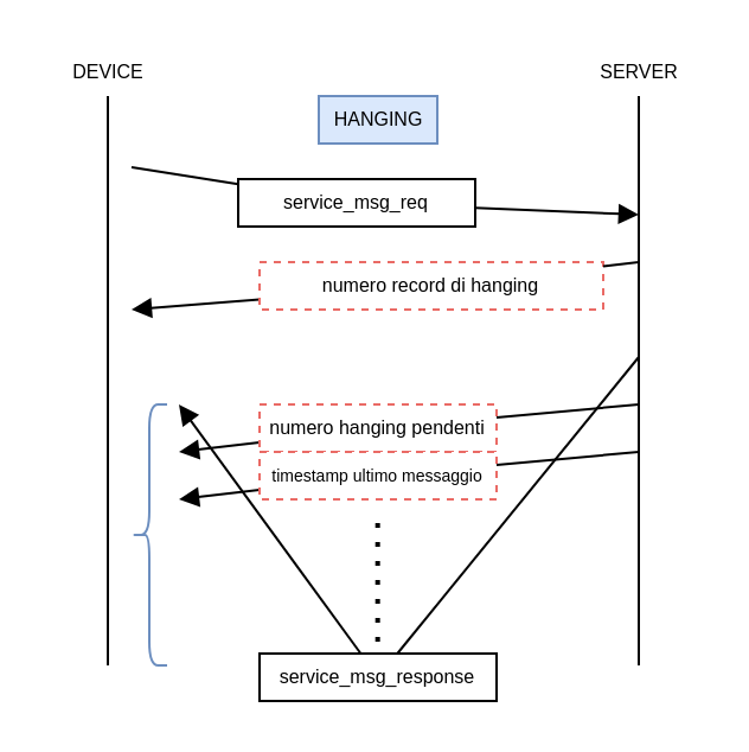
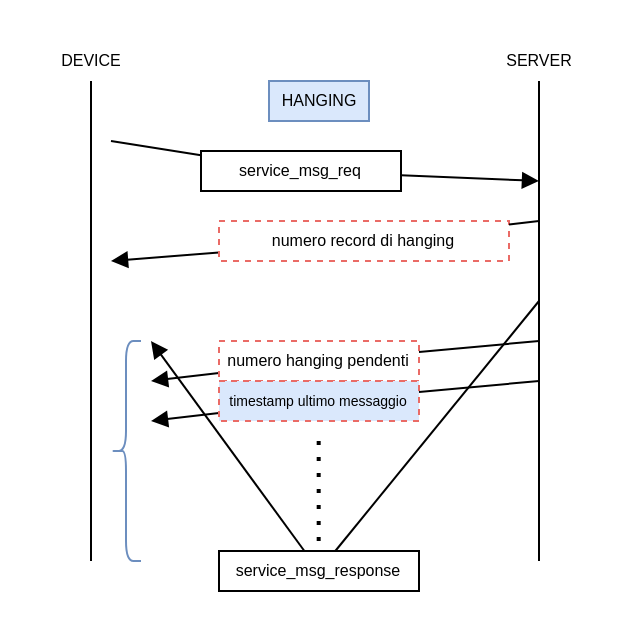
- <mxCell id="20" value="&lt;font style=&quot;font-size: 7px&quot;&gt;timestamp ultimo messaggio&lt;/font&gt;" style="rounded=0;whiteSpace=wrap;html=1;fontSize=8;dashed=1;strokeColor=#EA6B66;" vertex="1" parent="1"><mxGeometry x="109" y="190" width="100" height="20" as="geometry" /></mxCell>
+ <mxCell id="20" value="&lt;font style=&quot;font-size: 7px&quot;&gt;timestamp ultimo messaggio&lt;/font&gt;" style="rounded=0;whiteSpace=wrap;html=1;fontSize=8;dashed=1;strokeColor=#EA6B66;fillColor=#dae8fc;" vertex="1" parent="1"><mxGeometry x="109" y="190" width="100" height="20" as="geometry" /></mxCell>
